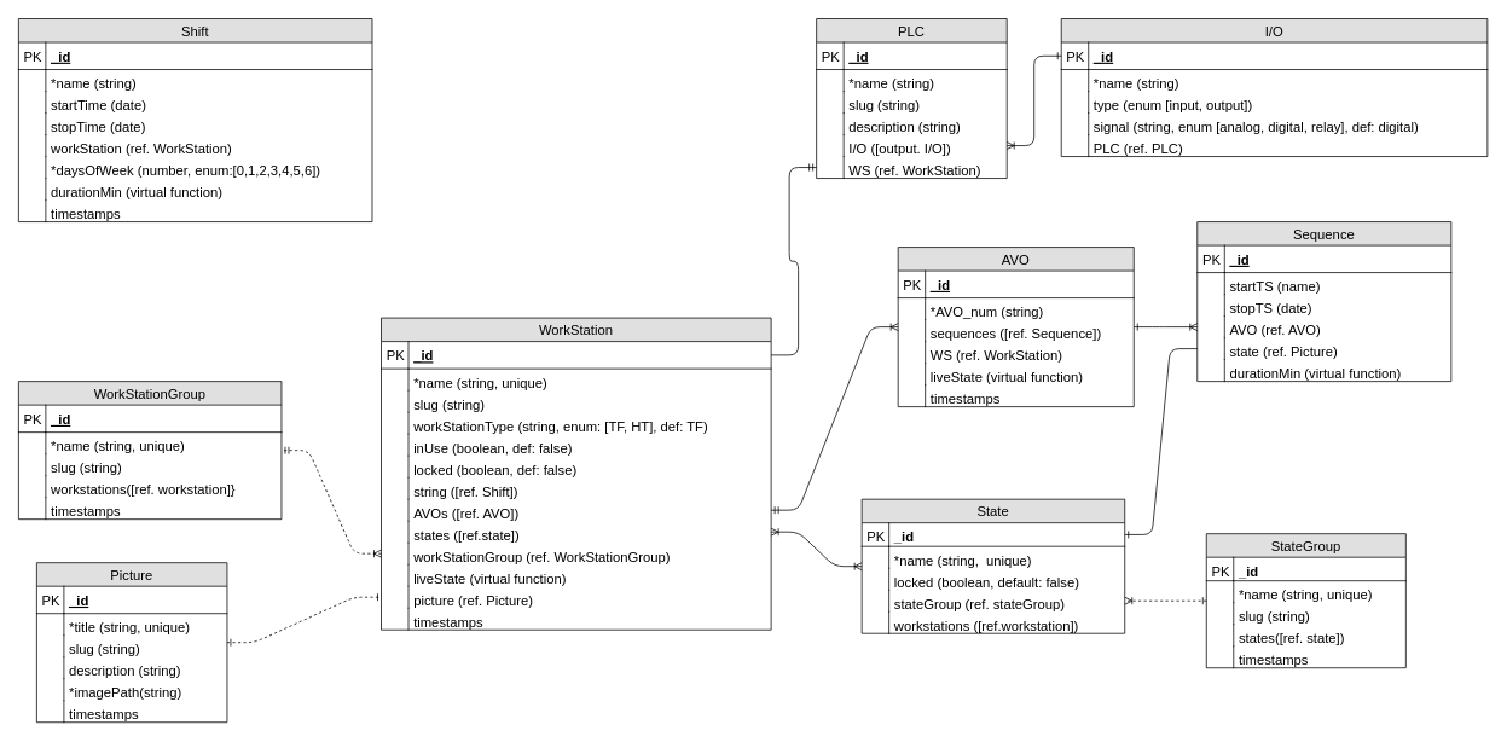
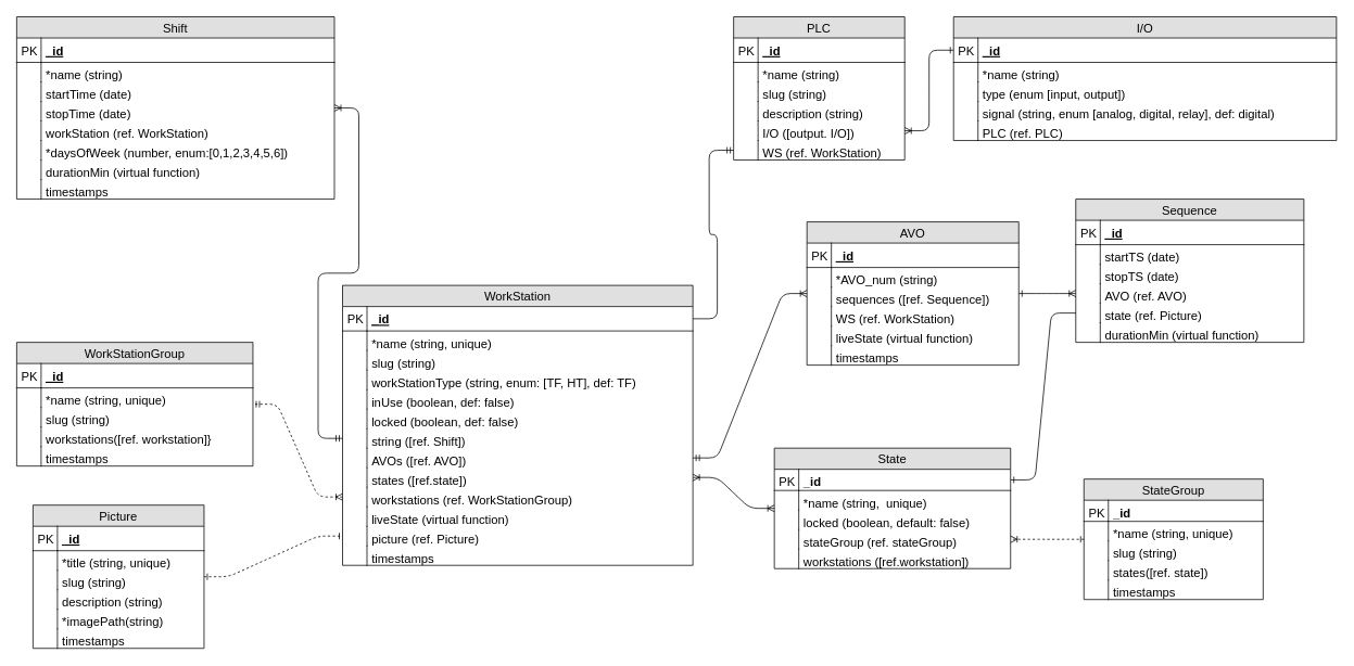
+ <mxCell id="106" value="" style="edgeStyle=entityRelationEdgeStyle;fontSize=15;html=1;endArrow=ERoneToMany;startArrow=ERmandOne;startFill=0;" parent="1" source="15" target="64" edge="1"><mxGeometry width="100" height="100" relative="1" as="geometry"><mxPoint x="740" y="400" as="sourcePoint" /><mxPoint x="650" y="302" as="targetPoint" /></mxGeometry></mxCell>
- <mxCell id="125" value="startTS (name)" style="shape=partialRectangle;top=0;left=0;right=0;bottom=0;align=left;verticalAlign=top;fillColor=none;spacingLeft=34;spacingRight=4;overflow=hidden;rotatable=0;points=[[0,0.5],[1,0.5]];portConstraint=eastwest;dropTarget=0;fontSize=15;" parent="122" vertex="1"><mxGeometry y="56" width="280" height="24" as="geometry" /></mxCell>
+ <mxCell id="125" value="startTS (date)" style="shape=partialRectangle;top=0;left=0;right=0;bottom=0;align=left;verticalAlign=top;fillColor=none;spacingLeft=34;spacingRight=4;overflow=hidden;rotatable=0;points=[[0,0.5],[1,0.5]];portConstraint=eastwest;dropTarget=0;fontSize=15;" parent="122" vertex="1"><mxGeometry y="56" width="280" height="24" as="geometry" /></mxCell>
- <mxCell id="21" value="workStationGroup (ref. WorkStationGroup)" style="shape=partialRectangle;top=0;left=0;right=0;bottom=0;align=left;verticalAlign=top;fillColor=none;spacingLeft=34;spacingRight=4;overflow=hidden;rotatable=0;points=[[0,0.5],[1,0.5]];portConstraint=eastwest;dropTarget=0;fontSize=15;" parent="2" vertex="1"><mxGeometry y="248" width="430" height="24" as="geometry" /></mxCell>
+ <mxCell id="21" value="workstations (ref. WorkStationGroup)" style="shape=partialRectangle;top=0;left=0;right=0;bottom=0;align=left;verticalAlign=top;fillColor=none;spacingLeft=34;spacingRight=4;overflow=hidden;rotatable=0;points=[[0,0.5],[1,0.5]];portConstraint=eastwest;dropTarget=0;fontSize=15;" parent="2" vertex="1"><mxGeometry y="248" width="430" height="24" as="geometry" /></mxCell>
